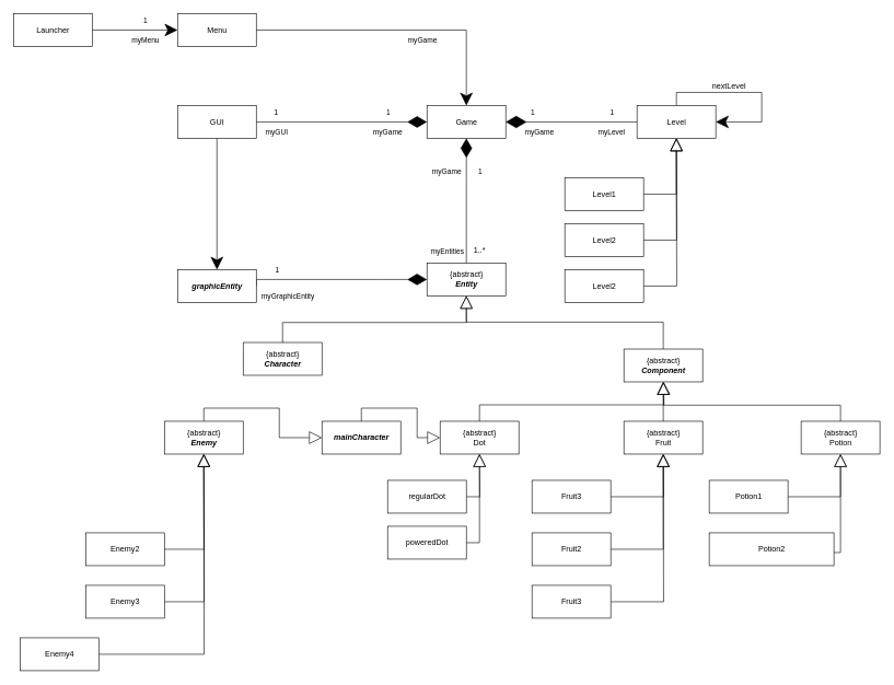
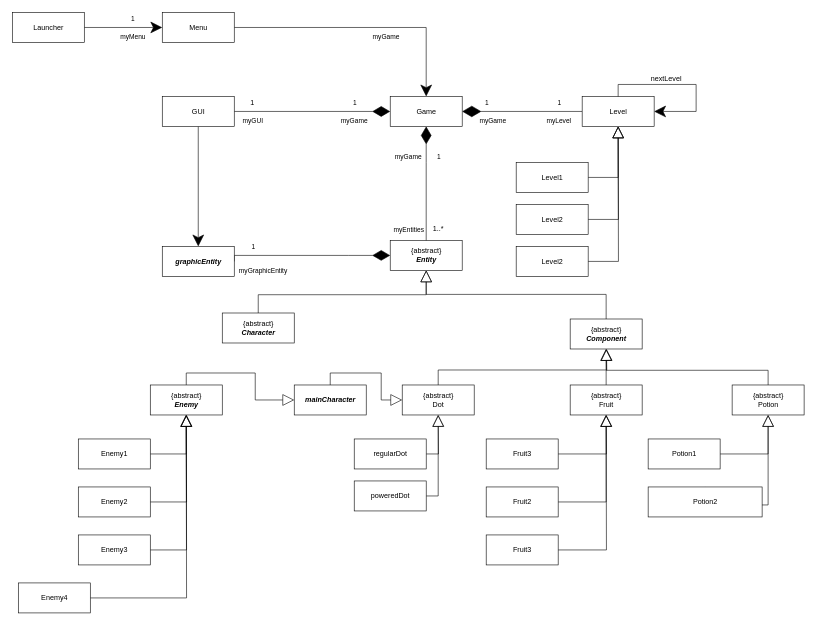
+ <mxCell id="3" value="Enemy1" style="html=1;" parent="1" vertex="1"><mxGeometry x="130" y="731" width="120" height="50" as="geometry" /></mxCell>
+ <mxCell id="2" style="edgeStyle=orthogonalEdgeStyle;rounded=0;orthogonalLoop=1;jettySize=auto;html=1;exitX=1;exitY=0.5;exitDx=0;exitDy=0;entryX=0.5;entryY=1;entryDx=0;entryDy=0;endArrow=block;endFill=0;startSize=15;endSize=17;" parent="1" source="3" target="11" edge="1"><mxGeometry relative="1" as="geometry" /></mxCell>
